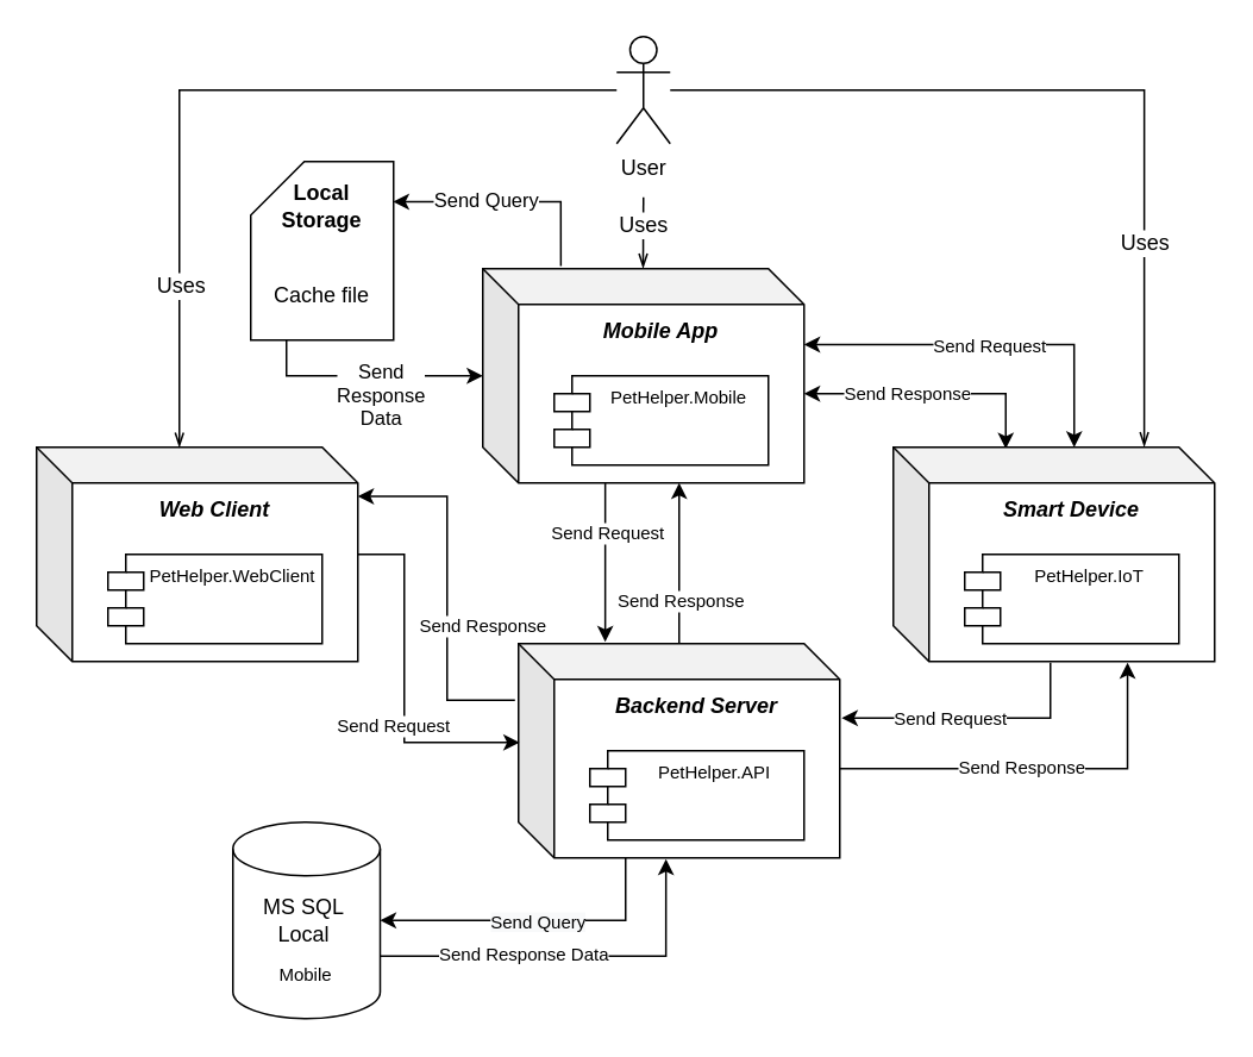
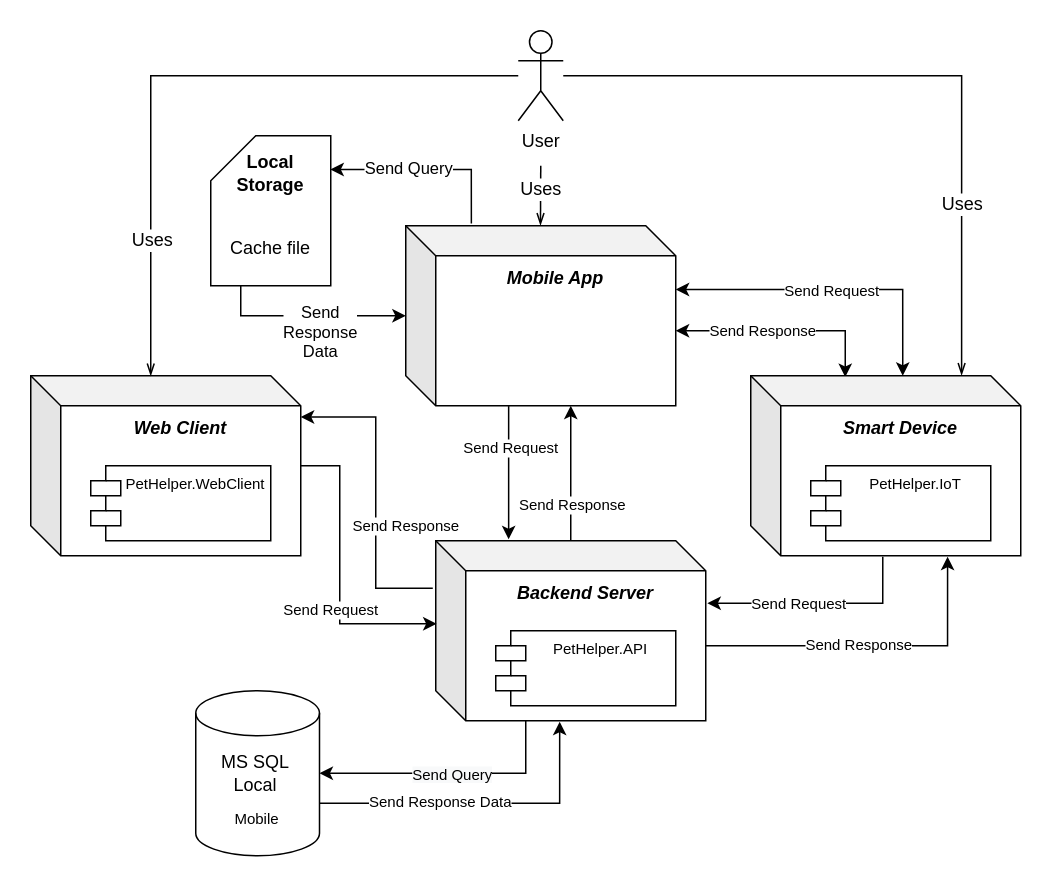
- <mxCell id="27" value="PetHelper.Mobile" style="shape=module;align=left;spacingLeft=20;align=center;verticalAlign=top;fontSize=10;" parent="1" vertex="1"><mxGeometry x="310" y="210" width="120" height="50" as="geometry" /></mxCell>
